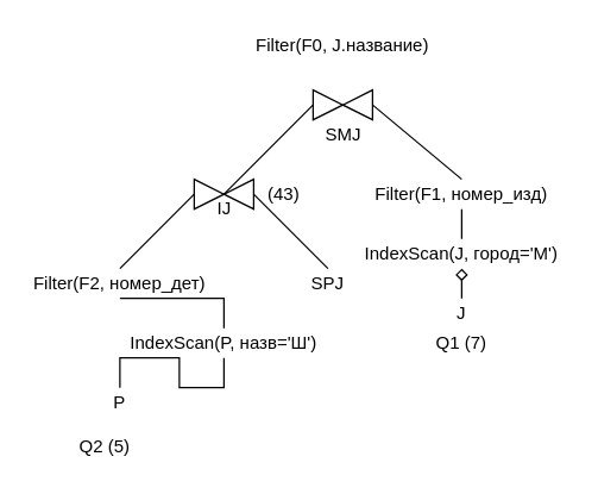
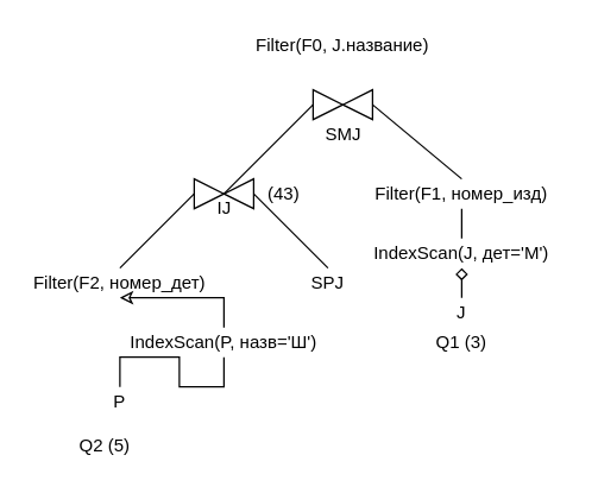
- <mxCell id="15" value="IndexScan(J, город='М')" style="text;html=1;strokeColor=none;fillColor=none;align=center;verticalAlign=middle;whiteSpace=wrap;rounded=0;" vertex="1" parent="1"><mxGeometry x="240" y="160" width="140" height="20" as="geometry" /></mxCell>
+ <mxCell id="15" value="IndexScan(J, дет='М')" style="text;html=1;strokeColor=none;fillColor=none;align=center;verticalAlign=middle;whiteSpace=wrap;rounded=0;" vertex="1" parent="1"><mxGeometry x="240" y="160" width="140" height="20" as="geometry" /></mxCell>
- <mxCell id="5" style="edgeStyle=orthogonalEdgeStyle;rounded=0;orthogonalLoop=1;jettySize=auto;html=1;exitX=0.5;exitY=0;exitDx=0;exitDy=0;entryX=0.5;entryY=1;entryDx=0;entryDy=0;endArrow=none;endFill=0;" edge="1" parent="1" source="6" target="8"><mxGeometry relative="1" as="geometry" /></mxCell>
+ <mxCell id="5" style="edgeStyle=orthogonalEdgeStyle;rounded=0;orthogonalLoop=1;jettySize=auto;html=1;exitX=0.5;exitY=0;exitDx=0;exitDy=0;entryX=0.5;entryY=1;entryDx=0;entryDy=0;endArrow=classic;endFill=0;" edge="1" parent="1" source="6" target="8"><mxGeometry relative="1" as="geometry" /></mxCell>
- <mxCell id="13" value="Q1 (7)" style="text;html=1;strokeColor=none;fillColor=none;align=center;verticalAlign=middle;whiteSpace=wrap;rounded=0;" vertex="1" parent="1"><mxGeometry x="290" y="220" width="40" height="20" as="geometry" /></mxCell>
+ <mxCell id="13" value="Q1 (3)" style="text;html=1;strokeColor=none;fillColor=none;align=center;verticalAlign=middle;whiteSpace=wrap;rounded=0;" vertex="1" parent="1"><mxGeometry x="290" y="220" width="40" height="20" as="geometry" /></mxCell>
